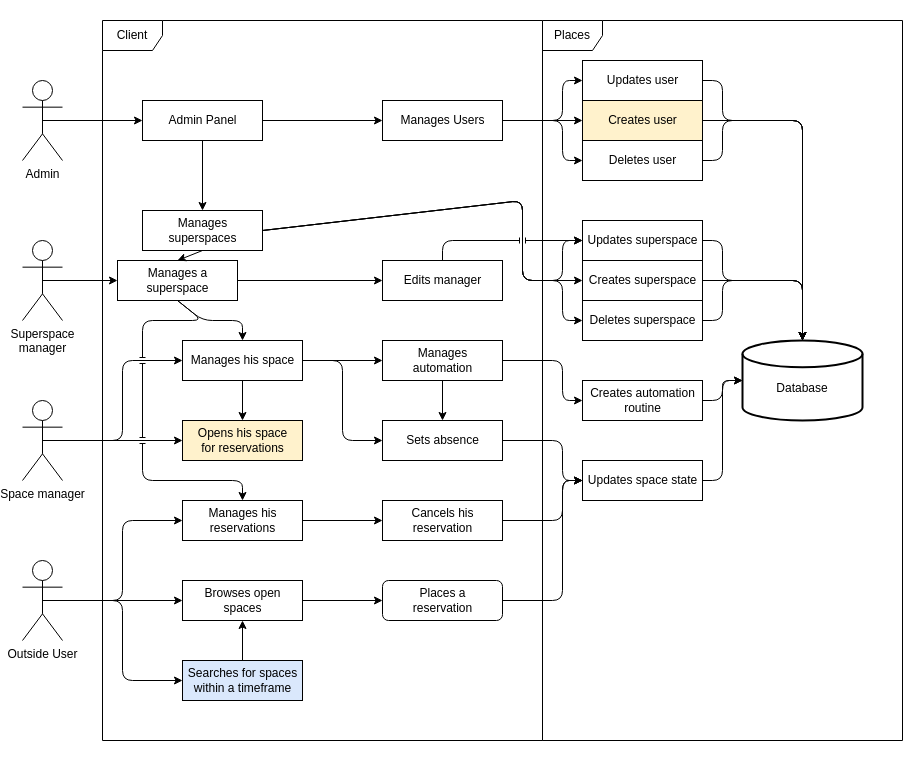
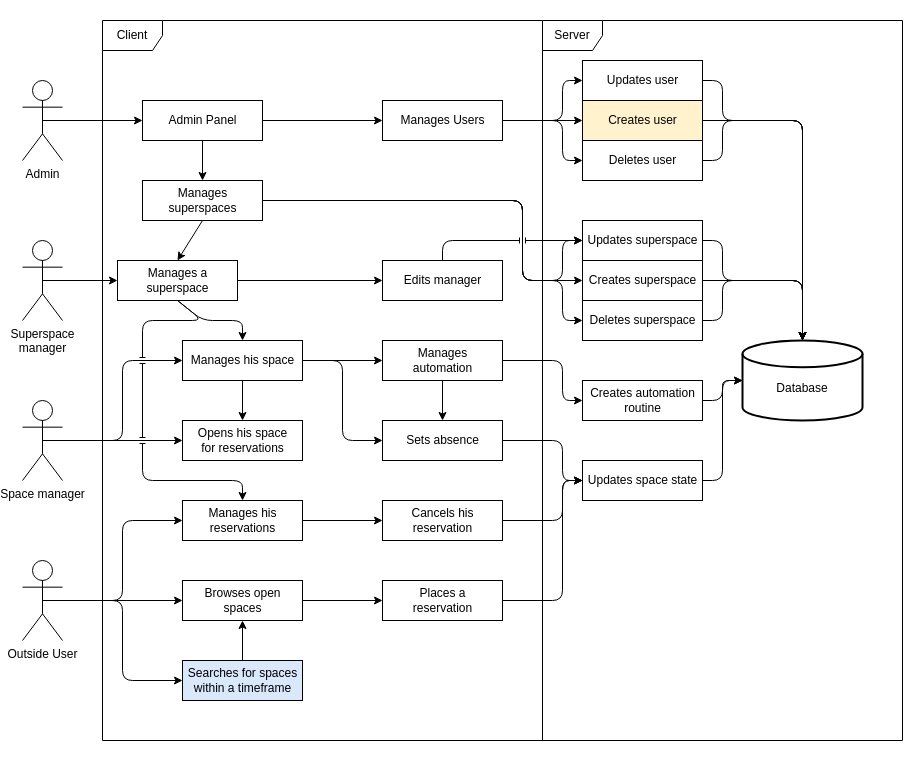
- <mxCell id="47" value="Places" style="shape=umlFrame;whiteSpace=wrap;html=1;" vertex="1" parent="1"><mxGeometry x="540" y="20" width="360" height="720" as="geometry" /></mxCell>
+ <mxCell id="47" value="Server" style="shape=umlFrame;whiteSpace=wrap;html=1;" vertex="1" parent="1"><mxGeometry x="540" y="20" width="360" height="720" as="geometry" /></mxCell>
- <mxCell id="46" value="Manages&lt;br&gt;superspaces" style="html=1;" vertex="1" parent="1"><mxGeometry x="140" y="210" width="120" height="40" as="geometry" /></mxCell>
+ <mxCell id="46" value="Manages&lt;br&gt;superspaces" style="html=1;" vertex="1" parent="1"><mxGeometry x="140" y="180" width="120" height="40" as="geometry" /></mxCell>
- <mxCell id="24" value="Opens his space&lt;br&gt;for reservations" style="html=1;fillColor=#fff2cc;" vertex="1" parent="1"><mxGeometry x="180" y="420" width="120" height="40" as="geometry" /></mxCell>
+ <mxCell id="24" value="Opens his space&lt;br&gt;for reservations" style="html=1;" vertex="1" parent="1"><mxGeometry x="180" y="420" width="120" height="40" as="geometry" /></mxCell>
- <mxCell id="21" value="Places a&lt;br&gt;reservation" style="html=1;rounded=1;" vertex="1" parent="1"><mxGeometry x="380" y="580" width="120" height="40" as="geometry" /></mxCell>
+ <mxCell id="21" value="Places a&lt;br&gt;reservation" style="html=1;" vertex="1" parent="1"><mxGeometry x="380" y="580" width="120" height="40" as="geometry" /></mxCell>
